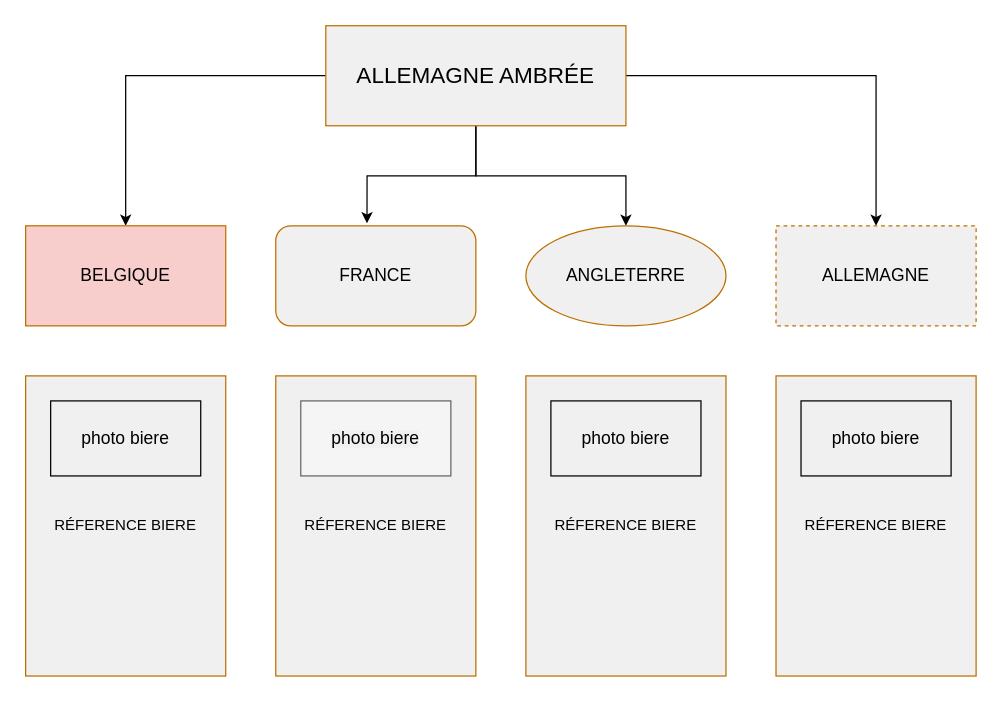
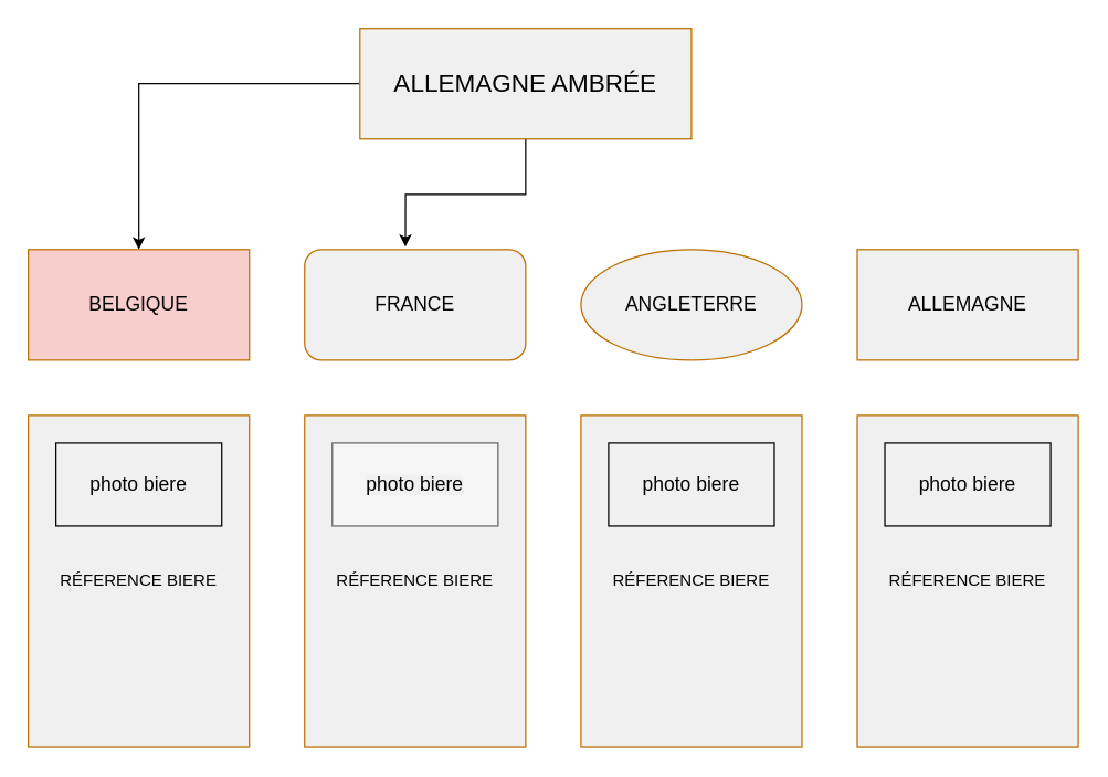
- <mxCell id="5" style="edgeStyle=orthogonalEdgeStyle;rounded=0;orthogonalLoop=1;jettySize=auto;html=1;entryX=0.5;entryY=0;entryDx=0;entryDy=0;" parent="1" source="6" target="10" edge="1"><mxGeometry relative="1" as="geometry" /></mxCell>
- <mxCell id="4" style="edgeStyle=orthogonalEdgeStyle;rounded=0;orthogonalLoop=1;jettySize=auto;html=1;entryX=0.5;entryY=0;entryDx=0;entryDy=0;" parent="1" source="6" target="9" edge="1"><mxGeometry relative="1" as="geometry" /></mxCell>
- <mxCell id="10" value="&lt;font color=&quot;#000000&quot; style=&quot;font-size: 14px&quot;&gt;ALLEMAGNE&lt;/font&gt;" style="whiteSpace=wrap;html=1;strokeColor=#BD7000;fontColor=#ffffff;fillColor=#F0F0F0;dashed=1;" parent="1" vertex="1"><mxGeometry x="620" y="180" width="160" height="80" as="geometry" /></mxCell>
+ <mxCell id="10" value="&lt;font color=&quot;#000000&quot; style=&quot;font-size: 14px&quot;&gt;ALLEMAGNE&lt;/font&gt;" style="whiteSpace=wrap;html=1;strokeColor=#BD7000;fontColor=#ffffff;fillColor=#F0F0F0;" parent="1" vertex="1"><mxGeometry x="620" y="180" width="160" height="80" as="geometry" /></mxCell>
